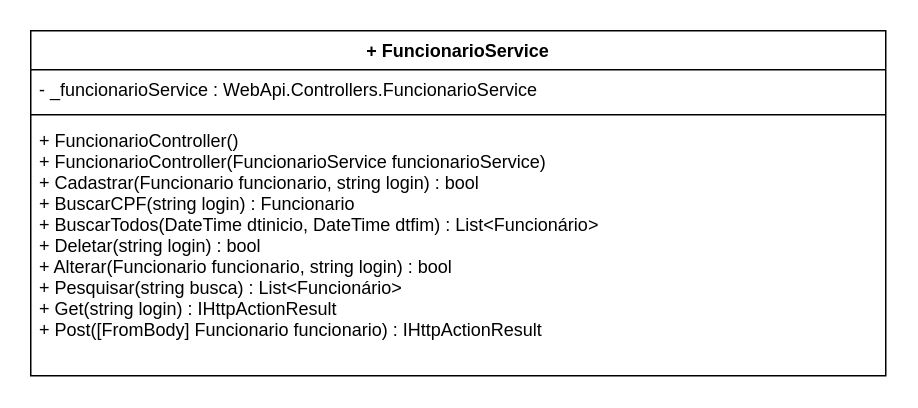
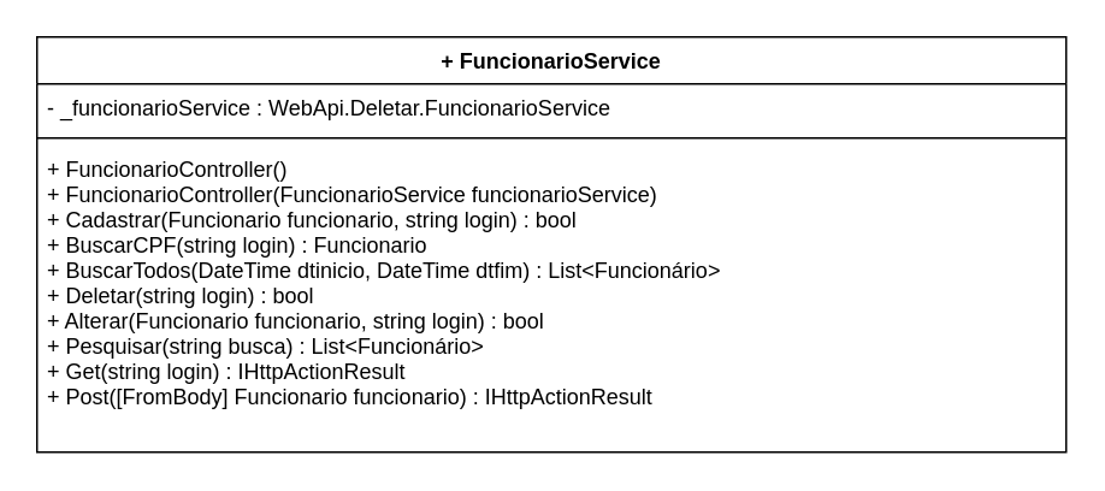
- <mxCell id="3" value="- _funcionarioService : WebApi.Controllers.FuncionarioService" parent="2" vertex="1" style="text;strokeColor=none;fillColor=none;align=left;verticalAlign=top;spacingLeft=4;spacingRight=4;overflow=hidden;rotatable=0;points=[[0,0.5],[1,0.5]];portConstraint=eastwest;"><mxGeometry as="geometry" width="570" height="26" y="26" /></mxCell>
+ <mxCell id="3" value="- _funcionarioService : WebApi.Deletar.FuncionarioService" parent="2" vertex="1" style="text;strokeColor=none;fillColor=none;align=left;verticalAlign=top;spacingLeft=4;spacingRight=4;overflow=hidden;rotatable=0;points=[[0,0.5],[1,0.5]];portConstraint=eastwest;"><mxGeometry as="geometry" width="570" height="26" y="26" /></mxCell>
